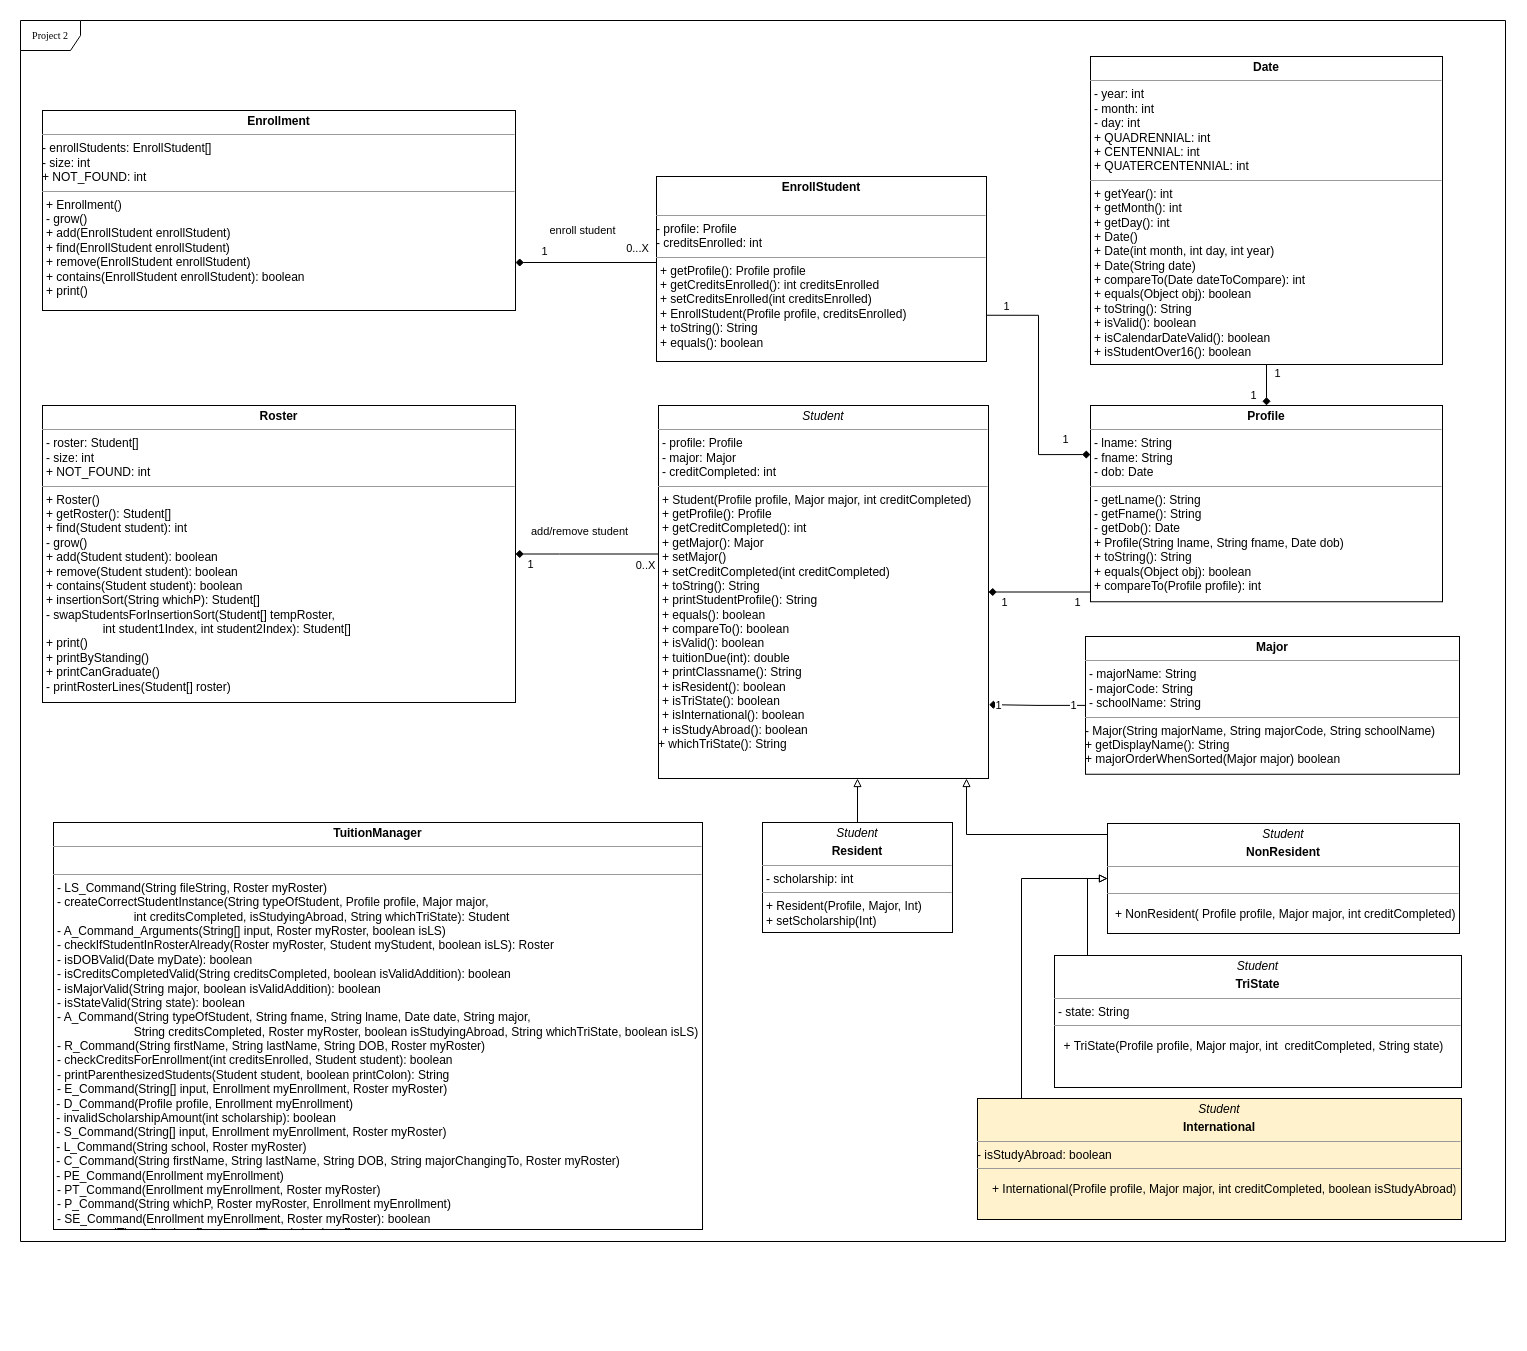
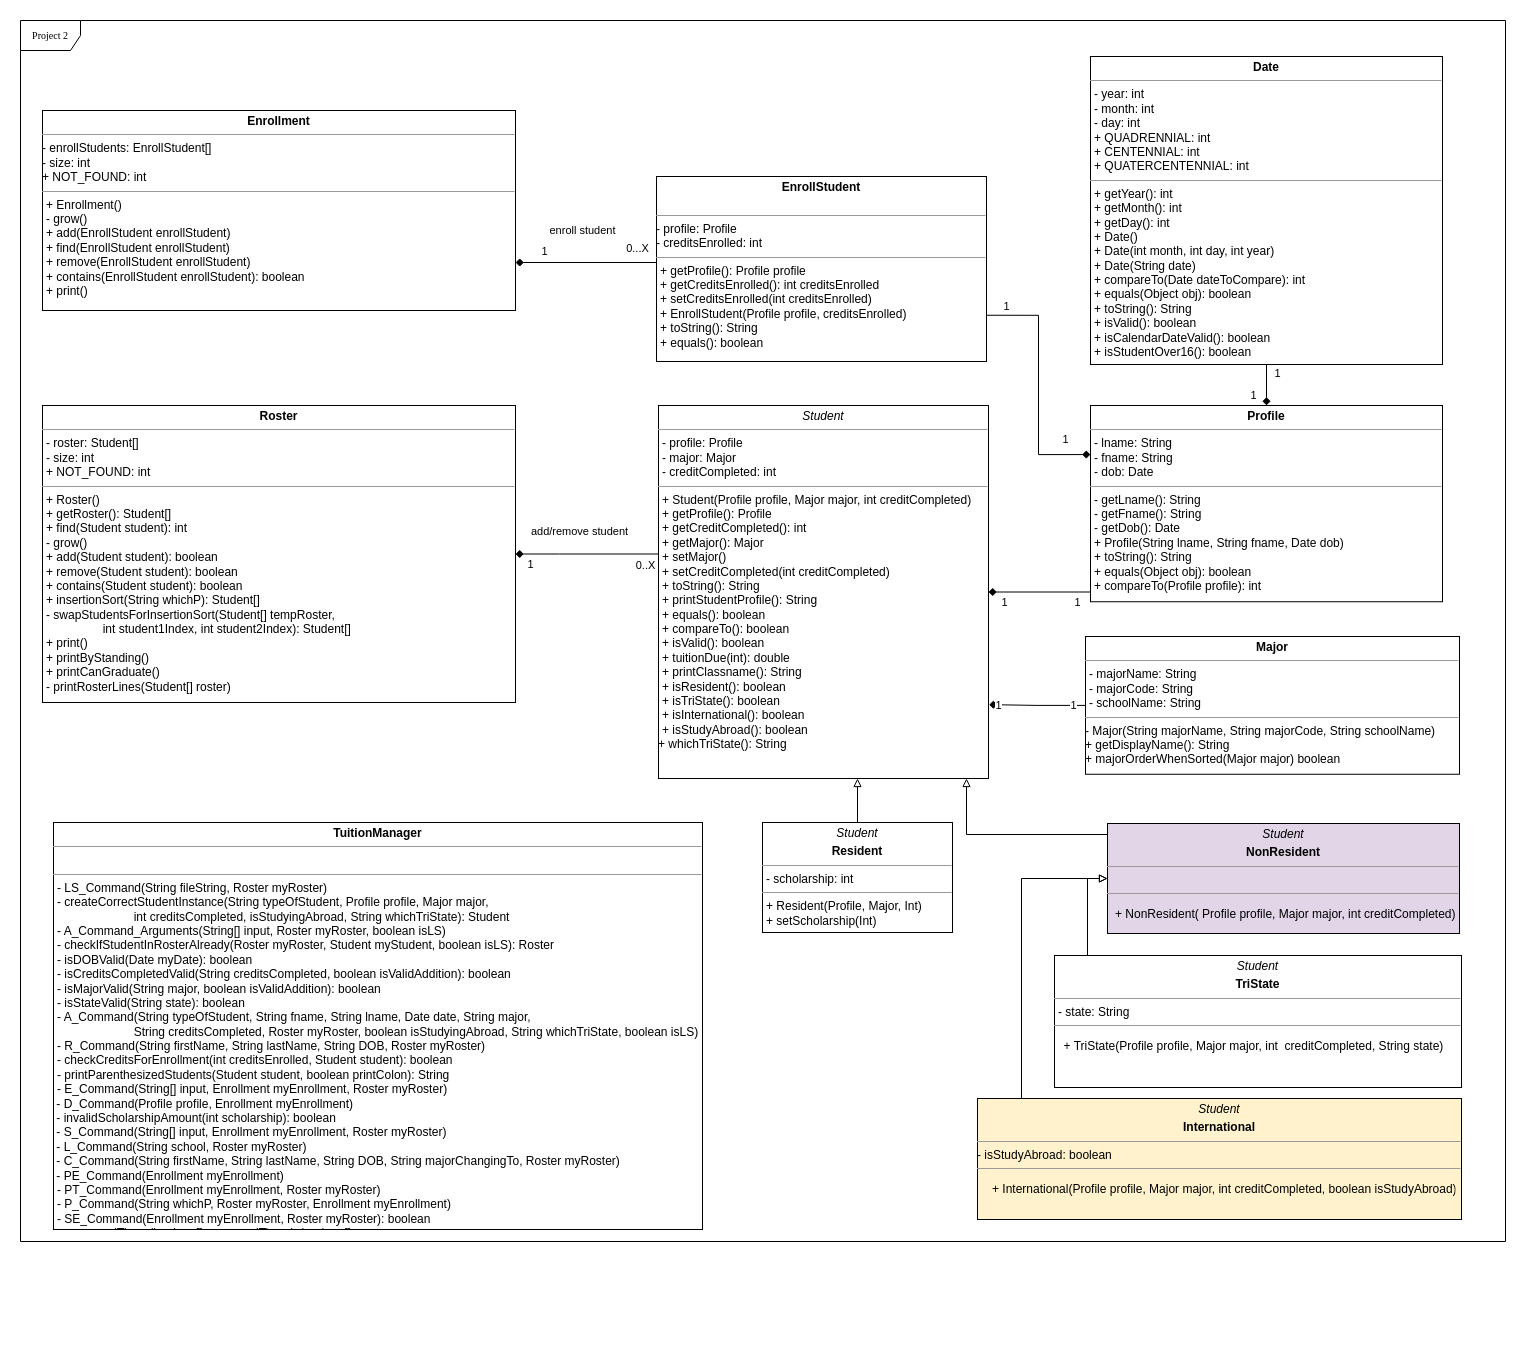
- <mxCell id="5" value="&lt;p style=&quot;margin:0px;margin-top:4px;text-align:center;&quot;&gt;&lt;i&gt;Student&lt;/i&gt;&lt;b&gt;&lt;br&gt;&lt;/b&gt;&lt;/p&gt;&lt;p style=&quot;margin:0px;margin-top:4px;text-align:center;&quot;&gt;&lt;b&gt;NonResident&lt;/b&gt;&lt;br&gt;&lt;/p&gt;&lt;hr size=&quot;1&quot;&gt;&lt;p style=&quot;margin:0px;margin-left:4px;&quot;&gt;&lt;br&gt;&lt;/p&gt;&lt;hr size=&quot;1&quot;&gt;" style="verticalAlign=top;align=left;overflow=fill;fontSize=12;fontFamily=Helvetica;html=1;" parent="1" vertex="1"><mxGeometry x="1107" y="823" width="352" height="110" as="geometry" /></mxCell>
+ <mxCell id="5" value="&lt;p style=&quot;margin:0px;margin-top:4px;text-align:center;&quot;&gt;&lt;i&gt;Student&lt;/i&gt;&lt;b&gt;&lt;br&gt;&lt;/b&gt;&lt;/p&gt;&lt;p style=&quot;margin:0px;margin-top:4px;text-align:center;&quot;&gt;&lt;b&gt;NonResident&lt;/b&gt;&lt;br&gt;&lt;/p&gt;&lt;hr size=&quot;1&quot;&gt;&lt;p style=&quot;margin:0px;margin-left:4px;&quot;&gt;&lt;br&gt;&lt;/p&gt;&lt;hr size=&quot;1&quot;&gt;" style="verticalAlign=top;align=left;overflow=fill;fontSize=12;fontFamily=Helvetica;html=1;fillColor=#e1d5e7;" parent="1" vertex="1"><mxGeometry x="1107" y="823" width="352" height="110" as="geometry" /></mxCell>
